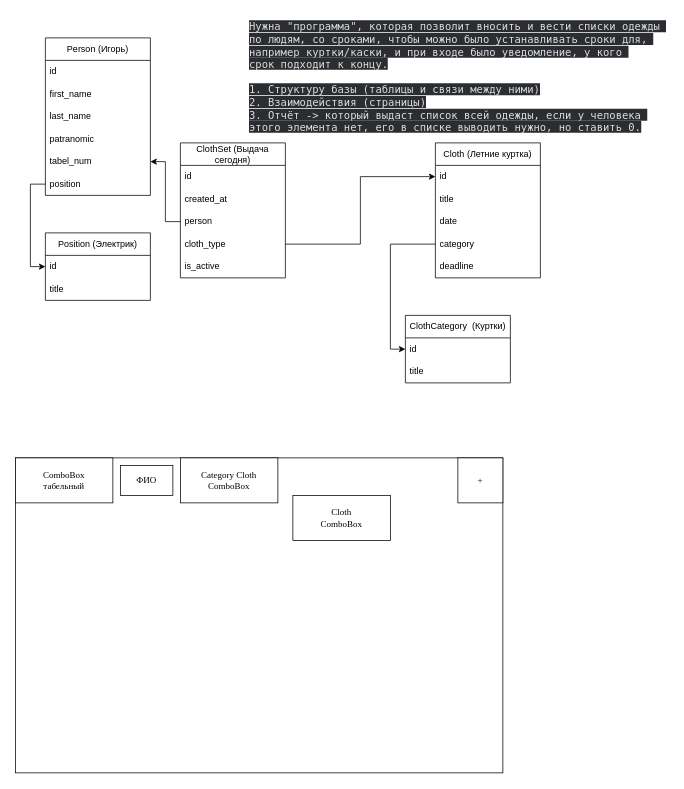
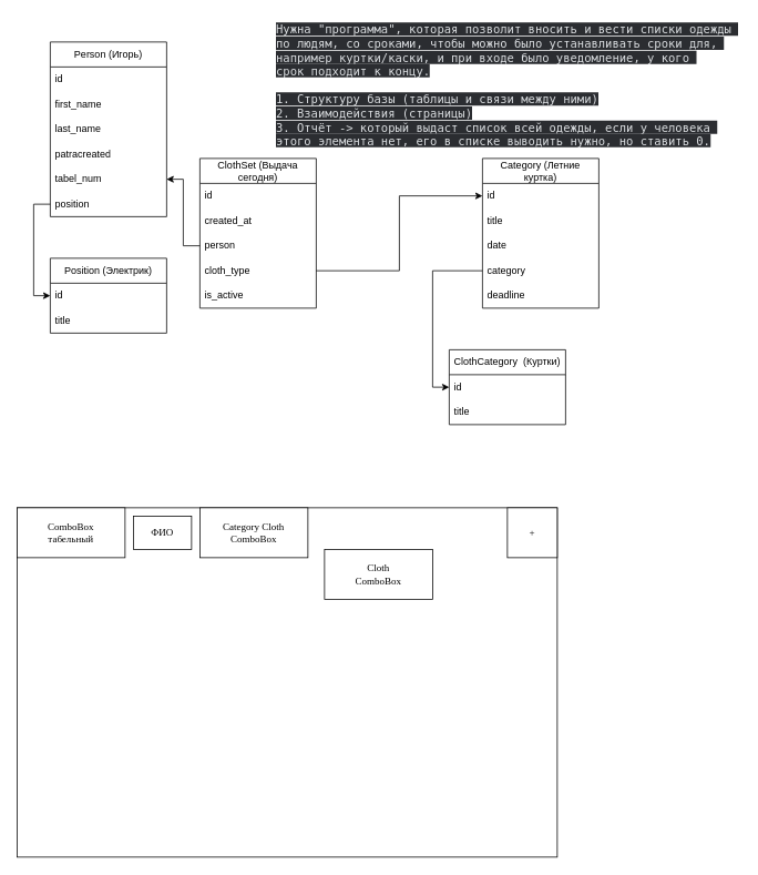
- <mxCell id="6" value="patra&lt;span style=&quot;background-color: initial;&quot;&gt;nomic&lt;/span&gt;" style="text;strokeColor=none;fillColor=none;align=left;verticalAlign=middle;spacingLeft=4;spacingRight=4;overflow=hidden;points=[[0,0.5],[1,0.5]];portConstraint=eastwest;rotatable=0;whiteSpace=wrap;html=1;" vertex="1" parent="2"><mxGeometry y="120" width="140" height="30" as="geometry" /></mxCell>
+ <mxCell id="6" value="patra&lt;span style=&quot;background-color: initial;&quot;&gt;created&lt;/span&gt;" style="text;strokeColor=none;fillColor=none;align=left;verticalAlign=middle;spacingLeft=4;spacingRight=4;overflow=hidden;points=[[0,0.5],[1,0.5]];portConstraint=eastwest;rotatable=0;whiteSpace=wrap;html=1;" vertex="1" parent="2"><mxGeometry y="120" width="140" height="30" as="geometry" /></mxCell>
- <mxCell id="17" value="Cloth (Летние куртка)" style="swimlane;fontStyle=0;childLayout=stackLayout;horizontal=1;startSize=30;horizontalStack=0;resizeParent=1;resizeParentMax=0;resizeLast=0;collapsible=1;marginBottom=0;whiteSpace=wrap;html=1;" vertex="1" parent="1"><mxGeometry x="580" y="190" width="140" height="180" as="geometry" /></mxCell>
+ <mxCell id="17" value="Category (Летние куртка)" style="swimlane;fontStyle=0;childLayout=stackLayout;horizontal=1;startSize=30;horizontalStack=0;resizeParent=1;resizeParentMax=0;resizeLast=0;collapsible=1;marginBottom=0;whiteSpace=wrap;html=1;" vertex="1" parent="1"><mxGeometry x="580" y="190" width="140" height="180" as="geometry" /></mxCell>
